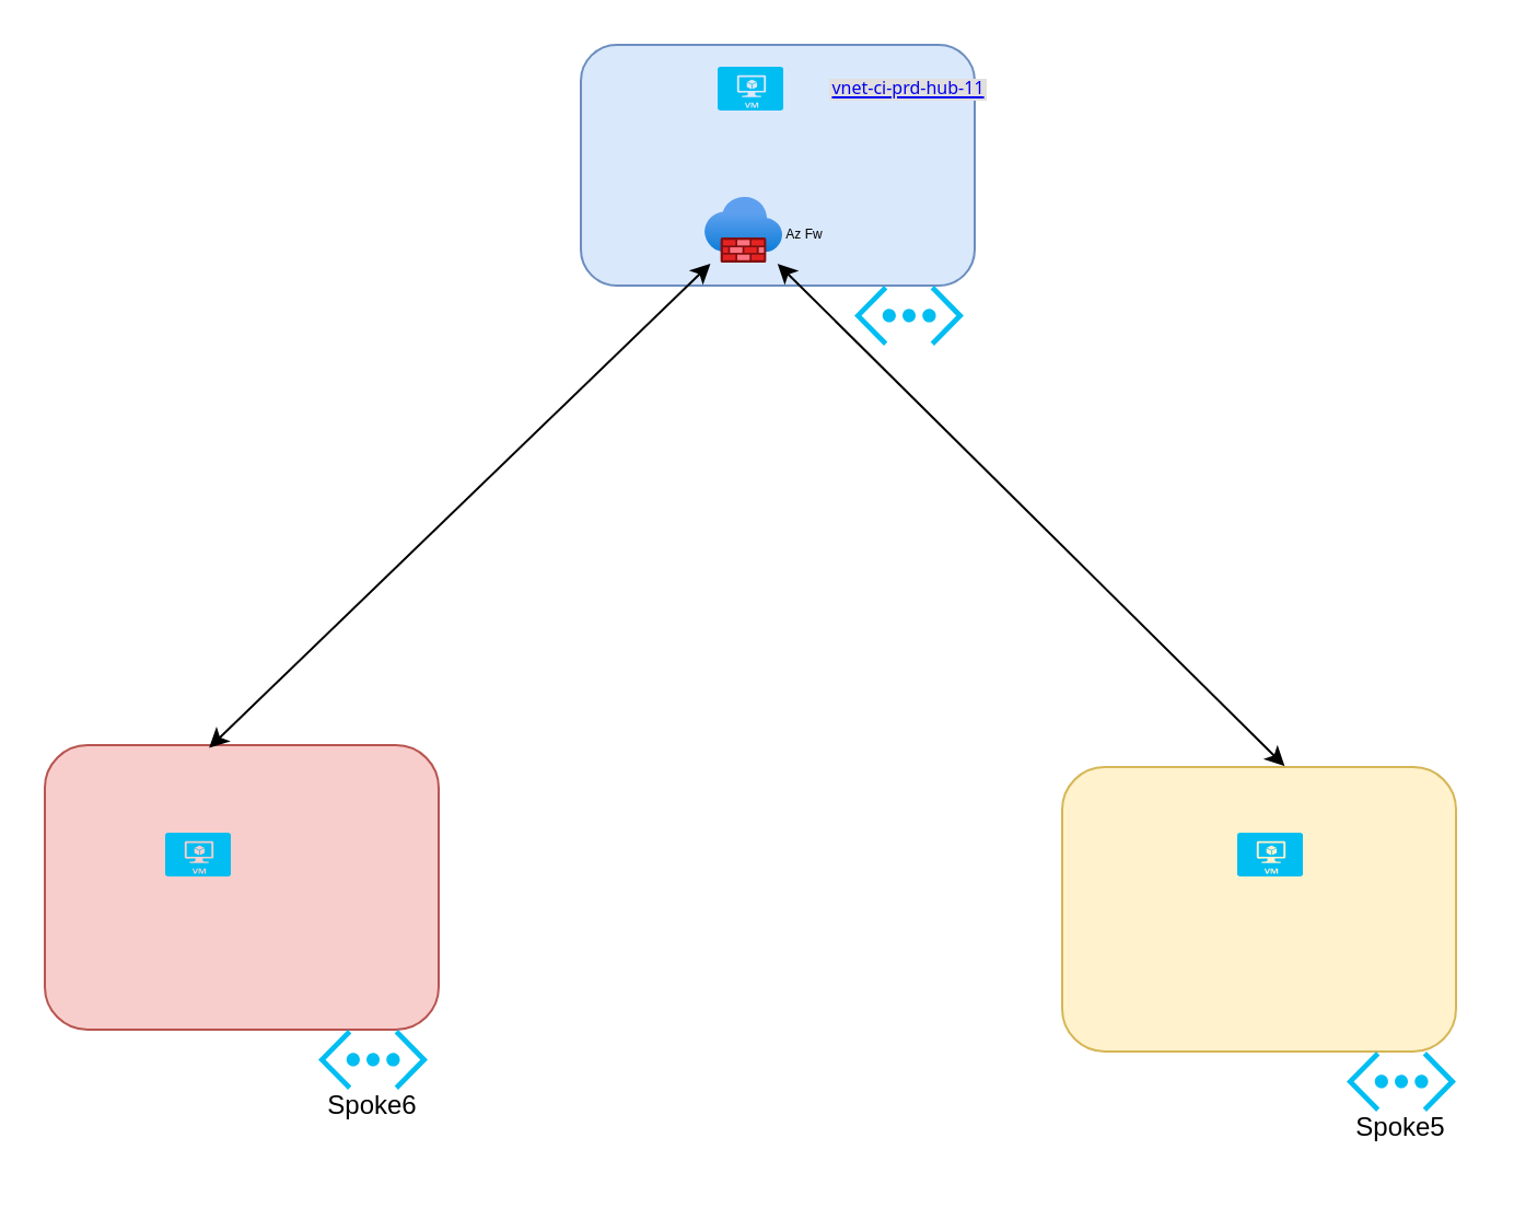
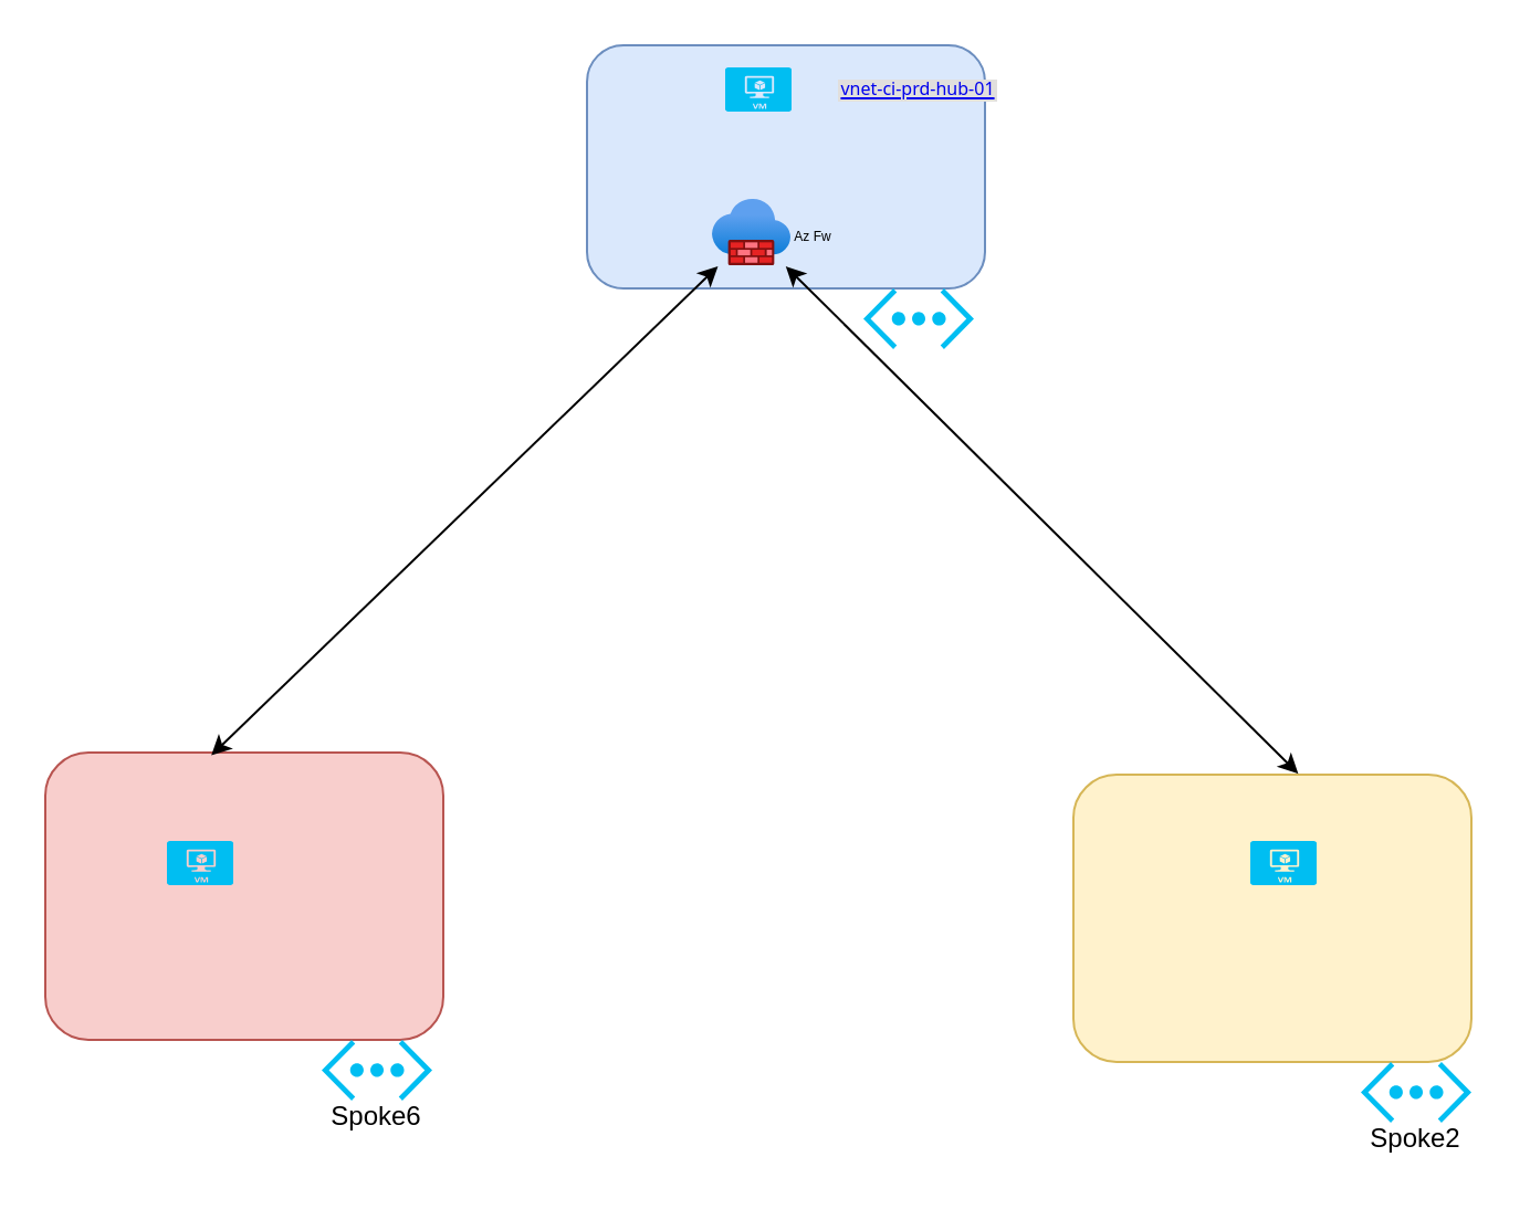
- <mxCell id="15" value="&lt;a style=&quot;vertical-align: middle; padding: 1px; cursor: pointer; font-family: az_ea_font, &amp;quot;Segoe UI&amp;quot;, az_font, system-ui, -apple-system, BlinkMacSystemFont, Roboto, Oxygen, Ubuntu, Cantarell, &amp;quot;Open Sans&amp;quot;, &amp;quot;Helvetica Neue&amp;quot;, sans-serif; text-align: left; background-color: rgb(225, 223, 221); outline: 0px !important;&quot; href=&quot;https://ms.portal.azure.com/#@fdpo.onmicrosoft.com/resource/subscriptions/a4759024-5fdf-4cd9-8def-f6fd09cbbcdb/resourceGroups/rg-ci-prd-hub-01/providers/Microsoft.Network/virtualNetworks/vnet-ci-prd-hub-01&quot; tabindex=&quot;0&quot; class=&quot;fxc-gcflink-link msportalfx-activated&quot;&gt;&lt;font style=&quot;font-size: 8px;&quot;&gt;vnet-ci-prd-hub-11&lt;/font&gt;&lt;/a&gt;" style="text;html=1;strokeColor=none;fillColor=none;align=center;verticalAlign=middle;whiteSpace=wrap;rounded=0;fontSize=6;" vertex="1" parent="1"><mxGeometry x="350" y="30" width="130" height="20" as="geometry" /></mxCell>
+ <mxCell id="15" value="&lt;a style=&quot;vertical-align: middle; padding: 1px; cursor: pointer; font-family: az_ea_font, &amp;quot;Segoe UI&amp;quot;, az_font, system-ui, -apple-system, BlinkMacSystemFont, Roboto, Oxygen, Ubuntu, Cantarell, &amp;quot;Open Sans&amp;quot;, &amp;quot;Helvetica Neue&amp;quot;, sans-serif; text-align: left; background-color: rgb(225, 223, 221); outline: 0px !important;&quot; href=&quot;https://ms.portal.azure.com/#@fdpo.onmicrosoft.com/resource/subscriptions/a4759024-5fdf-4cd9-8def-f6fd09cbbcdb/resourceGroups/rg-ci-prd-hub-01/providers/Microsoft.Network/virtualNetworks/vnet-ci-prd-hub-01&quot; tabindex=&quot;0&quot; class=&quot;fxc-gcflink-link msportalfx-activated&quot;&gt;&lt;font style=&quot;font-size: 8px;&quot;&gt;vnet-ci-prd-hub-01&lt;/font&gt;&lt;/a&gt;" style="text;html=1;strokeColor=none;fillColor=none;align=center;verticalAlign=middle;whiteSpace=wrap;rounded=0;fontSize=6;" vertex="1" parent="1"><mxGeometry x="350" y="30" width="130" height="20" as="geometry" /></mxCell>
- <mxCell id="9" value="Spoke5" style="text;html=1;strokeColor=none;fillColor=none;align=center;verticalAlign=middle;whiteSpace=wrap;rounded=0;" vertex="1" parent="1"><mxGeometry x="610" y="500" width="60" height="30" as="geometry" /></mxCell>
+ <mxCell id="9" value="Spoke2" style="text;html=1;strokeColor=none;fillColor=none;align=center;verticalAlign=middle;whiteSpace=wrap;rounded=0;" vertex="1" parent="1"><mxGeometry x="610" y="500" width="60" height="30" as="geometry" /></mxCell>
